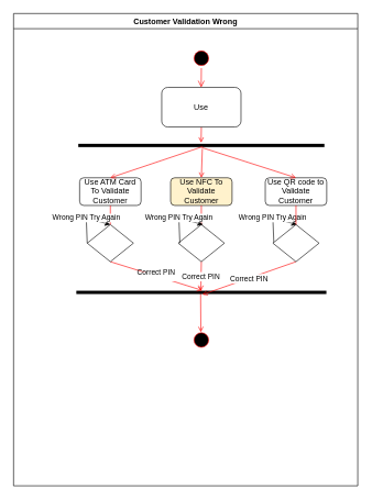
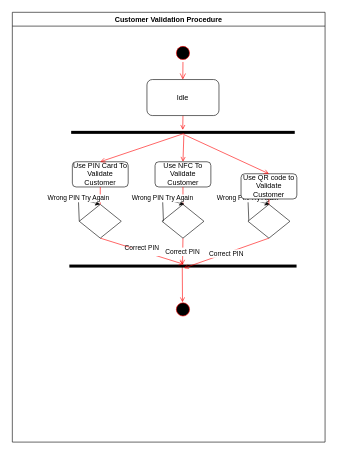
- <mxCell id="2" value="Customer Validation Wrong" style="swimlane;whiteSpace=wrap" parent="1" vertex="1"><mxGeometry x="20" y="20" width="521" height="716" as="geometry" /></mxCell>
+ <mxCell id="2" value="Customer Validation Procedure" style="swimlane;whiteSpace=wrap" parent="1" vertex="1"><mxGeometry x="20" y="20" width="521" height="716" as="geometry" /></mxCell>
- <mxCell id="14" value="Use" style="rounded=1;whiteSpace=wrap;html=1;" vertex="1" parent="2"><mxGeometry x="224.25" y="112" width="120" height="60" as="geometry" /></mxCell>
+ <mxCell id="14" value="Idle" style="rounded=1;whiteSpace=wrap;html=1;" vertex="1" parent="2"><mxGeometry x="224.25" y="112" width="120" height="60" as="geometry" /></mxCell>
- <mxCell id="11" value="Use ATM Card To Validate Customer" style="rounded=1;whiteSpace=wrap;html=1;" vertex="1" parent="2"><mxGeometry x="100" y="249" width="93" height="42" as="geometry" /></mxCell>
+ <mxCell id="11" value="Use PIN Card To Validate Customer" style="rounded=1;whiteSpace=wrap;html=1;" vertex="1" parent="2"><mxGeometry x="100" y="249" width="93" height="42" as="geometry" /></mxCell>
- <mxCell id="13" value="Use NFC To Validate Customer" style="rounded=1;whiteSpace=wrap;html=1;fillColor=#fff2cc;" vertex="1" parent="2"><mxGeometry x="237.75" y="249" width="93" height="42" as="geometry" /></mxCell>
+ <mxCell id="13" value="Use NFC To Validate Customer" style="rounded=1;whiteSpace=wrap;html=1;" vertex="1" parent="2"><mxGeometry x="237.75" y="249" width="93" height="42" as="geometry" /></mxCell>
- <mxCell id="12" value="Use QR code to Validate Customer" style="rounded=1;whiteSpace=wrap;html=1;" vertex="1" parent="2"><mxGeometry x="381" y="249" width="93" height="42" as="geometry" /></mxCell>
+ <mxCell id="12" value="Use QR code to Validate Customer" style="rounded=1;whiteSpace=wrap;html=1;" vertex="1" parent="2"><mxGeometry x="381" y="269" width="93" height="42" as="geometry" /></mxCell>
